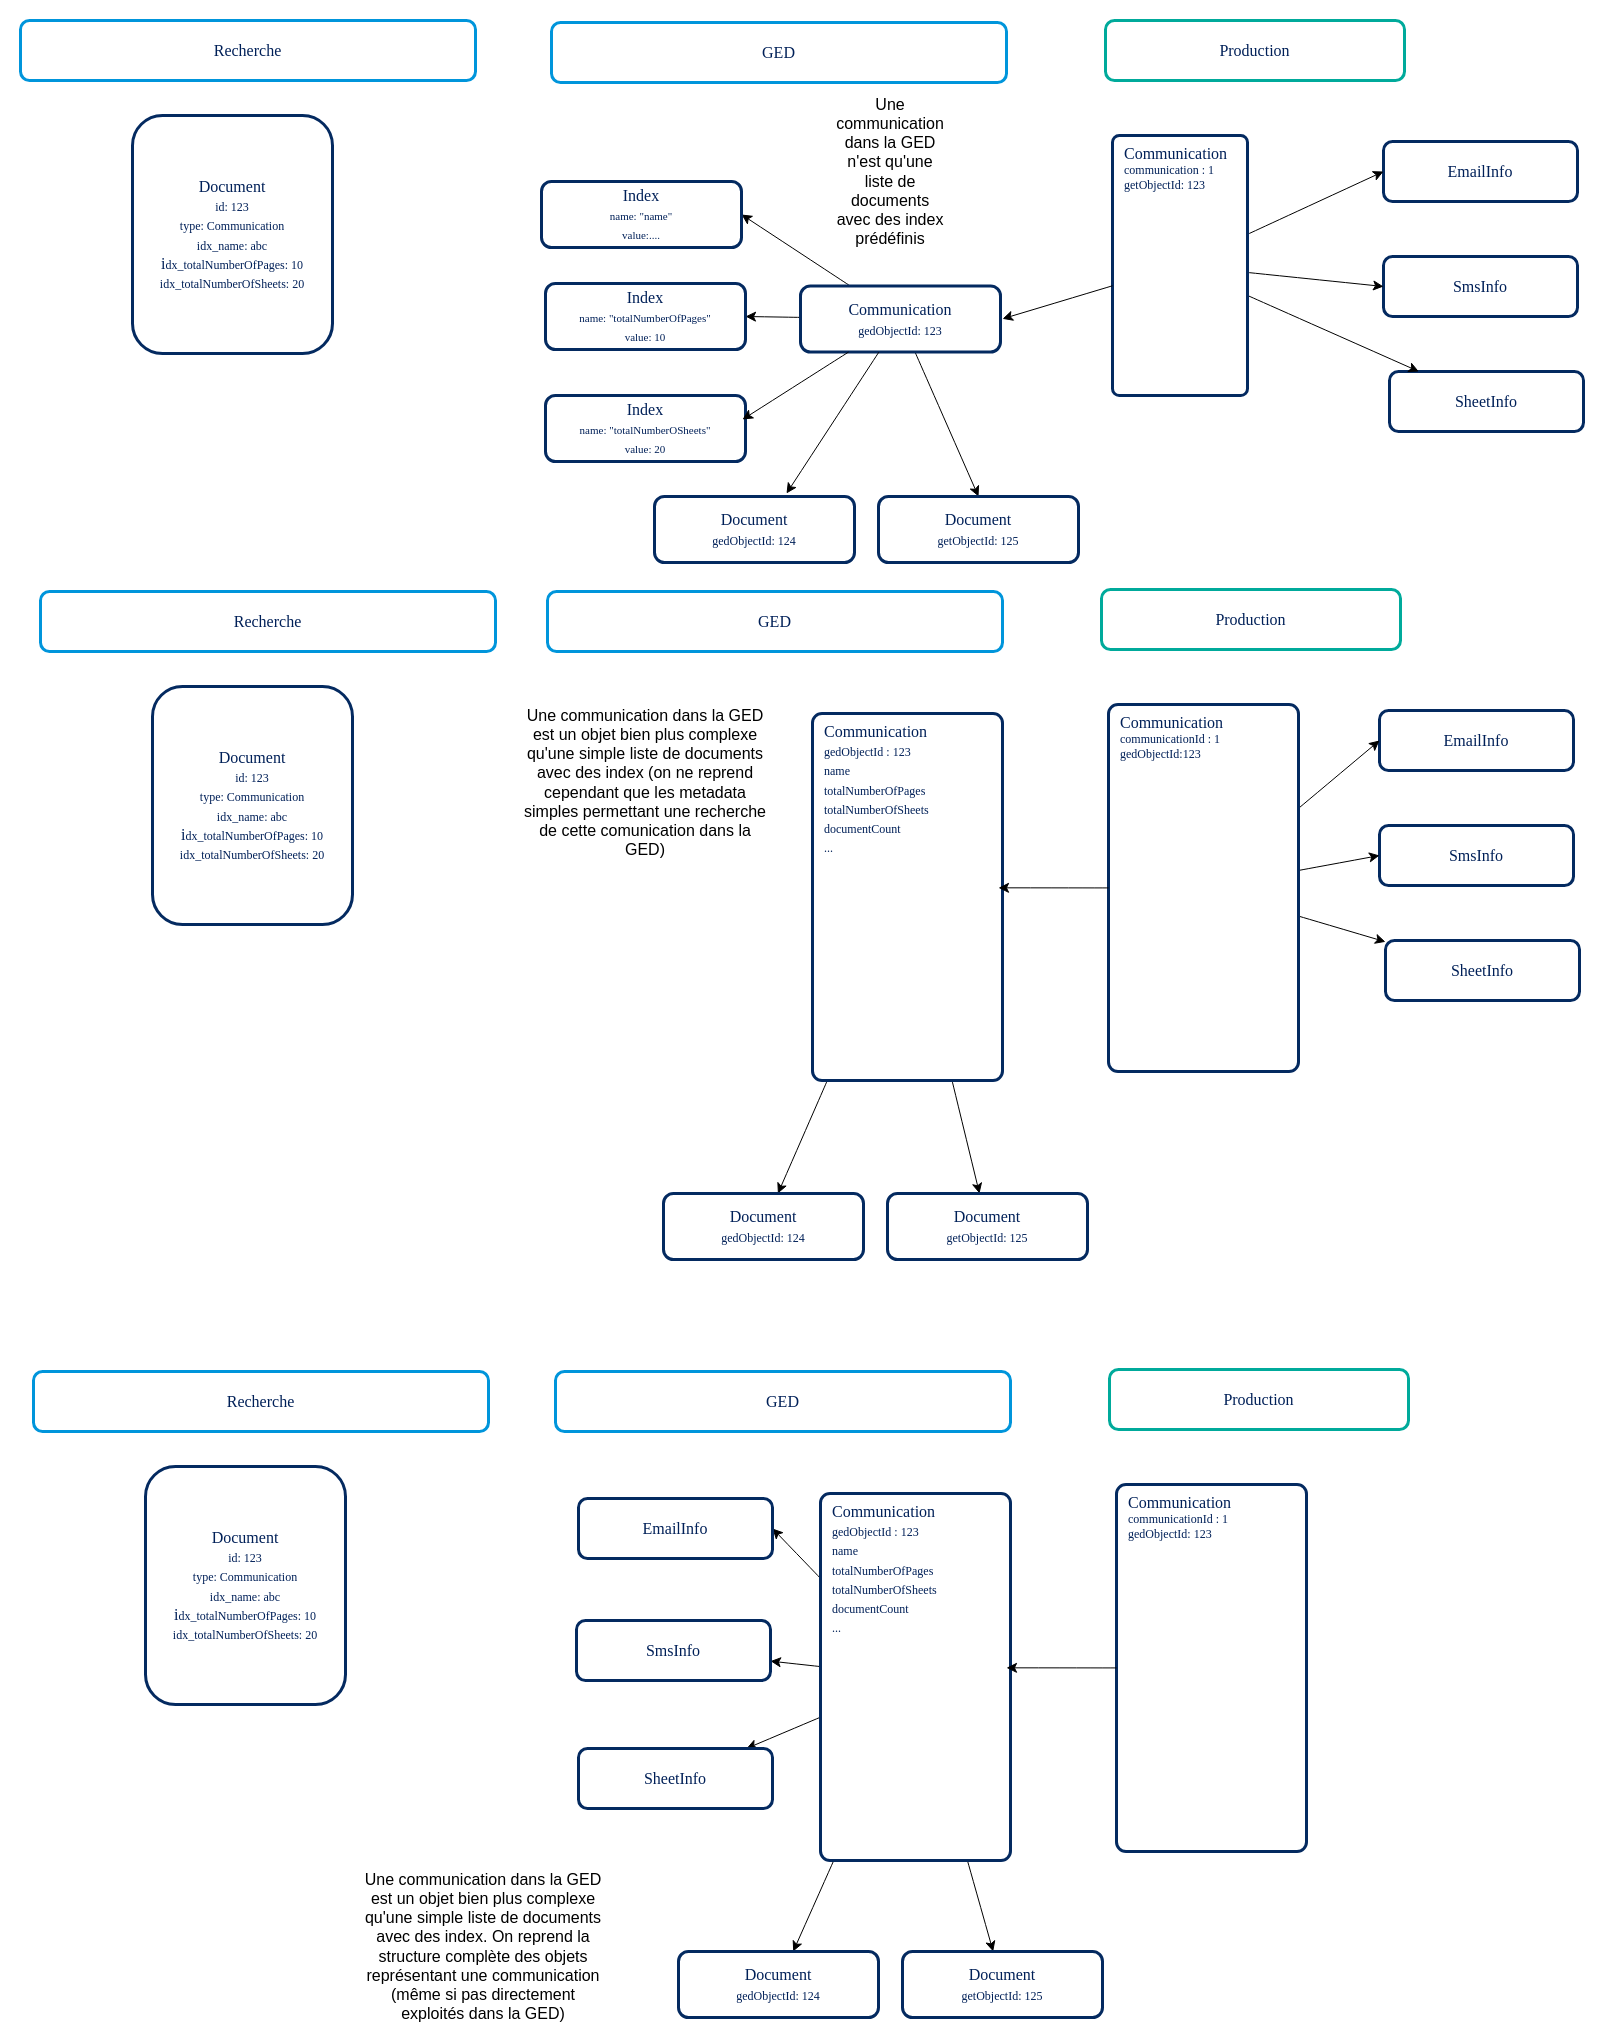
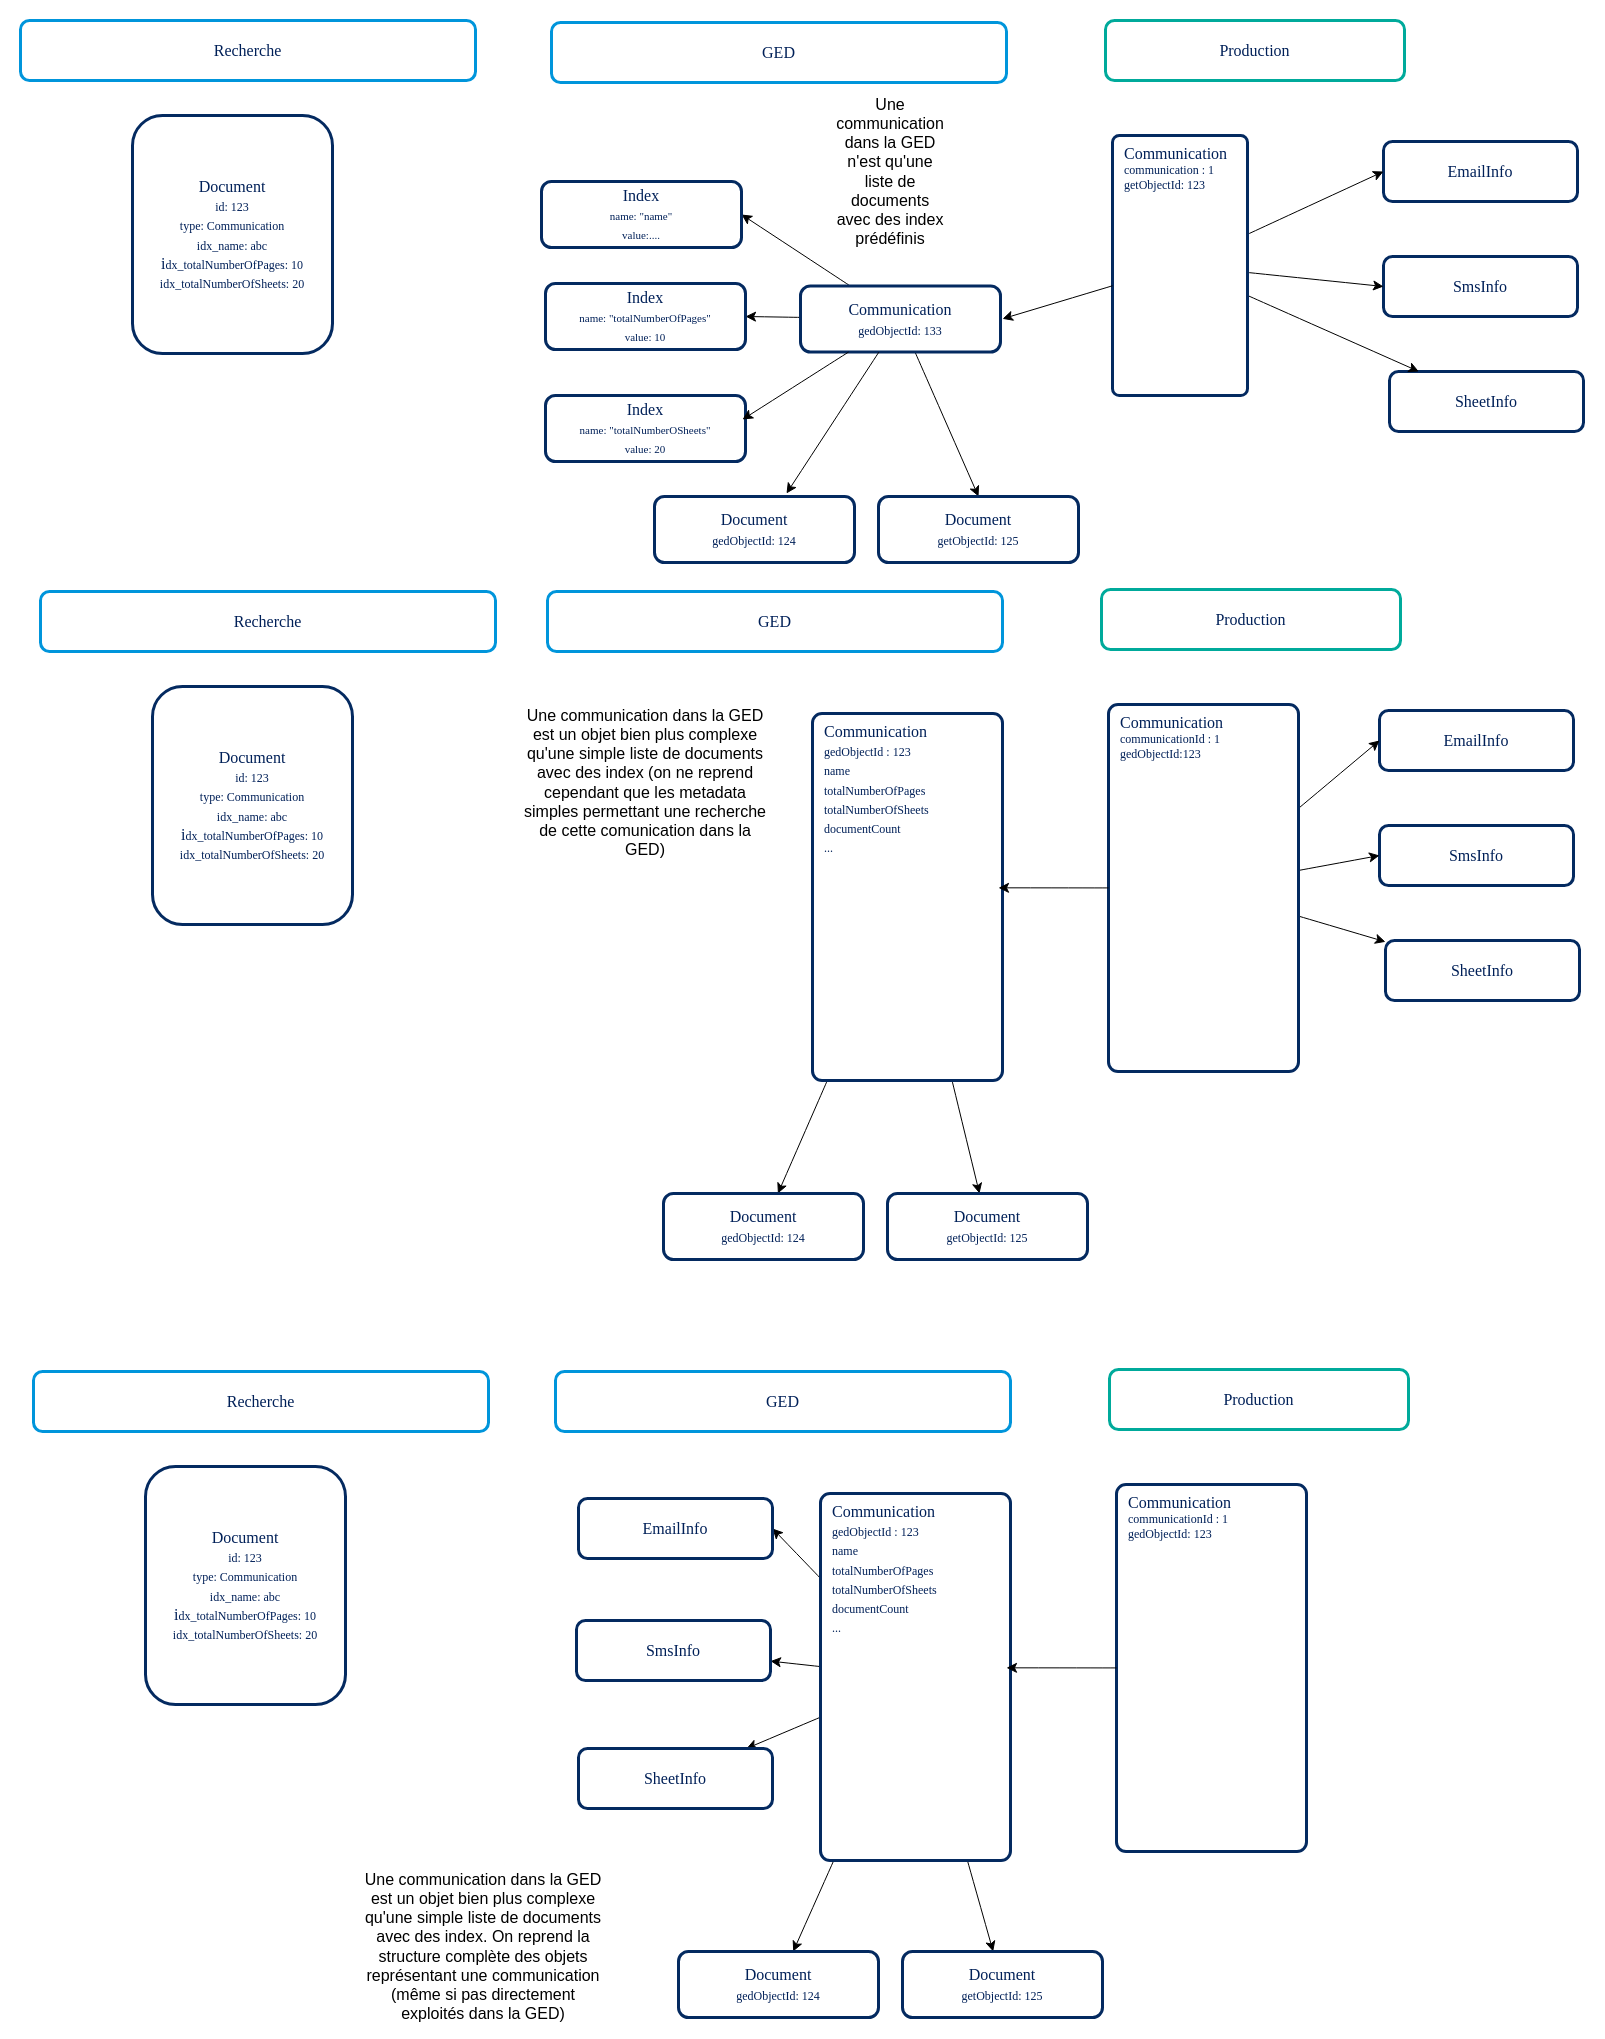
- <mxCell id="15" value="&lt;div&gt;Communication&lt;br&gt;&lt;/div&gt;&lt;div&gt;&lt;font style=&quot;font-size: 12px;&quot;&gt;gedObjectId: 123&lt;br&gt;&lt;/font&gt;&lt;/div&gt;" style="rounded=1;whiteSpace=wrap;html=1;strokeColor=#042a60;strokeWidth=3;arcSize=15;fontFamily=Poppins;fontSource=https%3A%2F%2Ffonts.googleapis.com%2Fcss%3Ffamily%3DPoppins;fontSize=16;fontColor=#002058;fontStyle=0;labelBackgroundColor=none;labelBorderColor=none;" vertex="1" parent="1"><mxGeometry x="800" y="285.5" width="200" height="66" as="geometry" /></mxCell>
+ <mxCell id="15" value="&lt;div&gt;Communication&lt;br&gt;&lt;/div&gt;&lt;div&gt;&lt;font style=&quot;font-size: 12px;&quot;&gt;gedObjectId: 133&lt;br&gt;&lt;/font&gt;&lt;/div&gt;" style="rounded=1;whiteSpace=wrap;html=1;strokeColor=#042a60;strokeWidth=3;arcSize=15;fontFamily=Poppins;fontSource=https%3A%2F%2Ffonts.googleapis.com%2Fcss%3Ffamily%3DPoppins;fontSize=16;fontColor=#002058;fontStyle=0;labelBackgroundColor=none;labelBorderColor=none;" vertex="1" parent="1"><mxGeometry x="800" y="285.5" width="200" height="66" as="geometry" /></mxCell>
